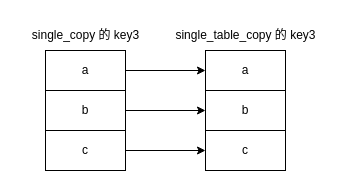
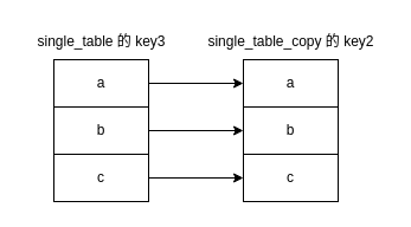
- <mxCell id="8" value="single_copy 的 key3" style="text;html=1;align=center;verticalAlign=middle;resizable=0;points=[];autosize=1;strokeColor=none;fillColor=none;" vertex="1" parent="1"><mxGeometry x="20" y="20" width="130" height="30" as="geometry" /></mxCell>
+ <mxCell id="8" value="single_table 的 key3" style="text;html=1;align=center;verticalAlign=middle;resizable=0;points=[];autosize=1;strokeColor=none;fillColor=none;" vertex="1" parent="1"><mxGeometry x="20" y="20" width="130" height="30" as="geometry" /></mxCell>
- <mxCell id="12" value="single_table_copy 的 key3" style="text;html=1;align=center;verticalAlign=middle;resizable=0;points=[];autosize=1;strokeColor=none;fillColor=none;" vertex="1" parent="1"><mxGeometry x="165" y="20" width="160" height="30" as="geometry" /></mxCell>
+ <mxCell id="12" value="single_table_copy 的 key2" style="text;html=1;align=center;verticalAlign=middle;resizable=0;points=[];autosize=1;strokeColor=none;fillColor=none;" vertex="1" parent="1"><mxGeometry x="165" y="20" width="160" height="30" as="geometry" /></mxCell>
